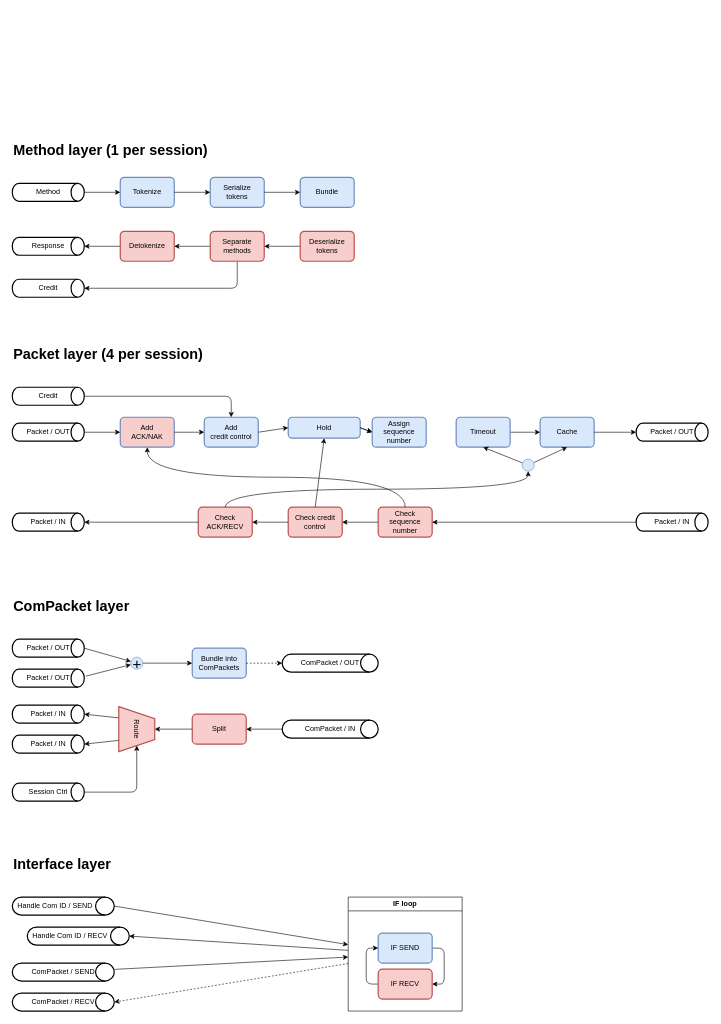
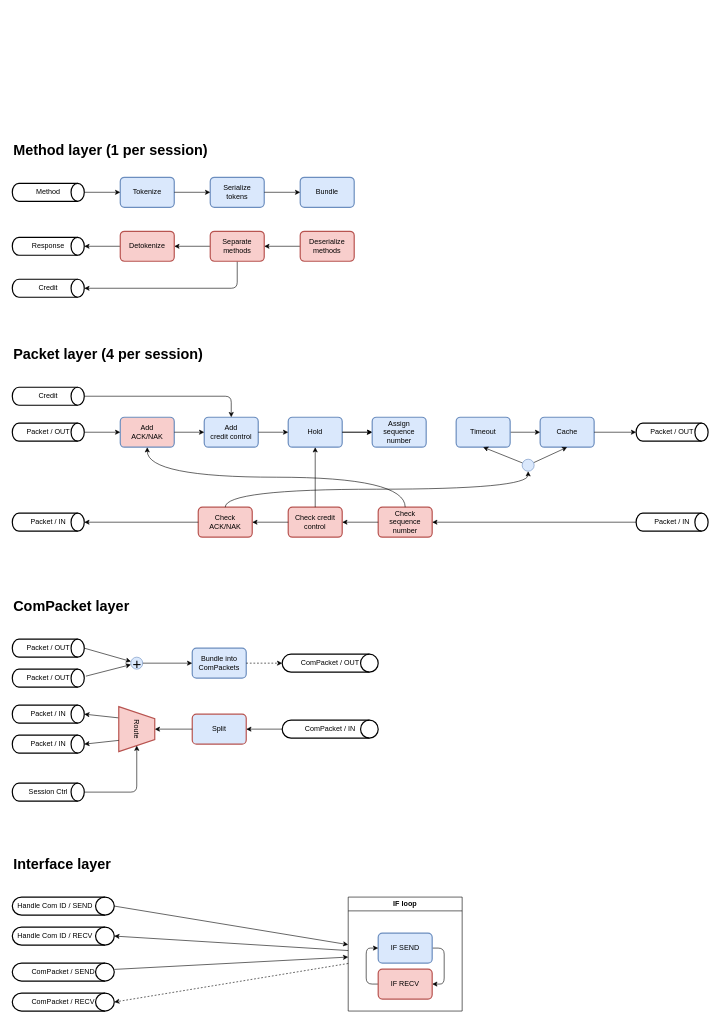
- <mxCell id="50" value="Deserialize&lt;div&gt;tokens&lt;/div&gt;" style="rounded=1;whiteSpace=wrap;html=1;absoluteArcSize=1;arcSize=14;strokeWidth=2;fillColor=#f8cecc;strokeColor=#b85450;" parent="1" vertex="1"><mxGeometry x="500" y="385" width="90" height="50" as="geometry" /></mxCell>
+ <mxCell id="50" value="Deserialize&lt;div&gt;methods&lt;/div&gt;" style="rounded=1;whiteSpace=wrap;html=1;absoluteArcSize=1;arcSize=14;strokeWidth=2;fillColor=#f8cecc;strokeColor=#b85450;" parent="1" vertex="1"><mxGeometry x="500" y="385" width="90" height="50" as="geometry" /></mxCell>
- <mxCell id="5" value="Hold" style="rounded=1;whiteSpace=wrap;html=1;absoluteArcSize=1;arcSize=14;strokeWidth=2;fillColor=#dae8fc;strokeColor=#6c8ebf;" parent="1" vertex="1"><mxGeometry x="480" y="695" width="120" height="35" as="geometry" /></mxCell>
+ <mxCell id="5" value="Hold" style="rounded=1;whiteSpace=wrap;html=1;absoluteArcSize=1;arcSize=14;strokeWidth=2;fillColor=#dae8fc;strokeColor=#6c8ebf;" parent="1" vertex="1"><mxGeometry x="480" y="695" width="90" height="50" as="geometry" /></mxCell>
- <mxCell id="8" value="Check&lt;br&gt;ACK/RECV" style="rounded=1;whiteSpace=wrap;html=1;absoluteArcSize=1;arcSize=14;strokeWidth=2;fillColor=#f8cecc;strokeColor=#b85450;" parent="1" vertex="1"><mxGeometry x="330" y="845" width="90" height="50" as="geometry" /></mxCell>
+ <mxCell id="8" value="Check&lt;br&gt;ACK/NAK" style="rounded=1;whiteSpace=wrap;html=1;absoluteArcSize=1;arcSize=14;strokeWidth=2;fillColor=#f8cecc;strokeColor=#b85450;" parent="1" vertex="1"><mxGeometry x="330" y="845" width="90" height="50" as="geometry" /></mxCell>
- <mxCell id="72" value="Split" style="rounded=1;whiteSpace=wrap;html=1;absoluteArcSize=1;arcSize=14;strokeWidth=2;fillColor=#f8cecc;strokeColor=#b85450;" parent="1" vertex="1"><mxGeometry x="320" y="1190" width="90" height="50" as="geometry" /></mxCell>
+ <mxCell id="72" value="Split" style="rounded=1;whiteSpace=wrap;html=1;absoluteArcSize=1;arcSize=14;strokeWidth=2;fillColor=#dae8fc;strokeColor=#b85450;" parent="1" vertex="1"><mxGeometry x="320" y="1190" width="90" height="50" as="geometry" /></mxCell>
- <mxCell id="60" value="&amp;nbsp; Handle Com ID / RECV" style="strokeWidth=2;html=1;shape=mxgraph.flowchart.direct_data;whiteSpace=wrap;align=left;" parent="1" vertex="1"><mxGeometry x="45" y="1545" width="170" height="30" as="geometry" /></mxCell>
+ <mxCell id="60" value="&amp;nbsp; Handle Com ID / RECV" style="strokeWidth=2;html=1;shape=mxgraph.flowchart.direct_data;whiteSpace=wrap;align=left;" parent="1" vertex="1"><mxGeometry y="1545" width="170" height="30" as="geometry" x="20" /></mxCell>
